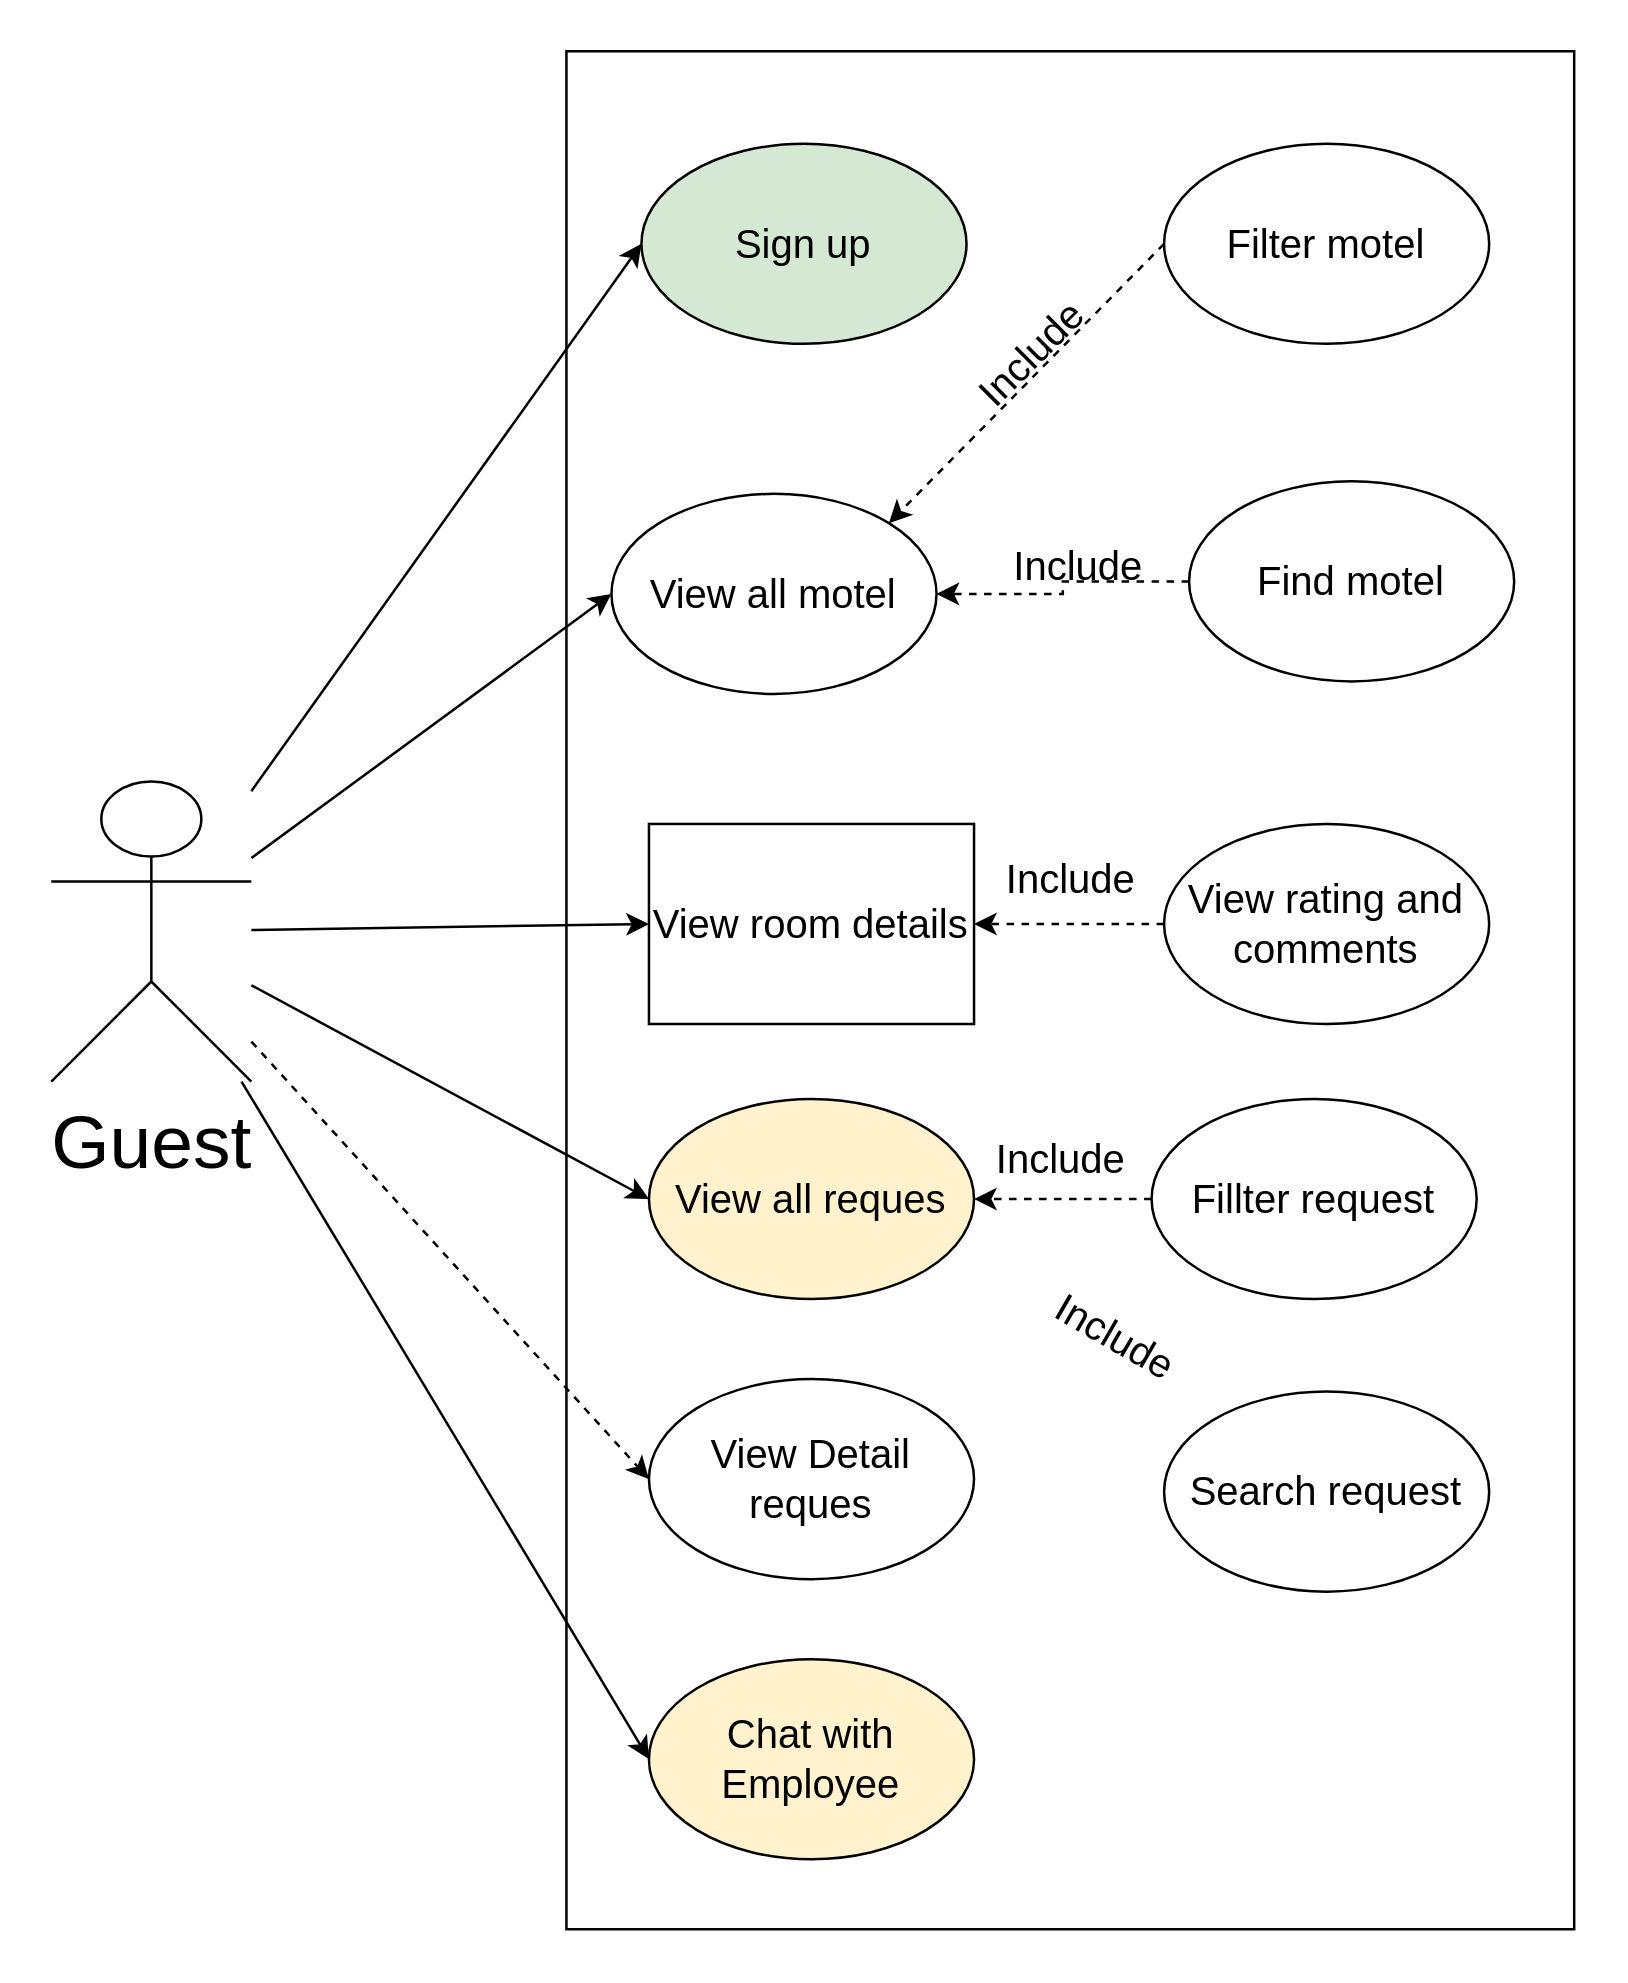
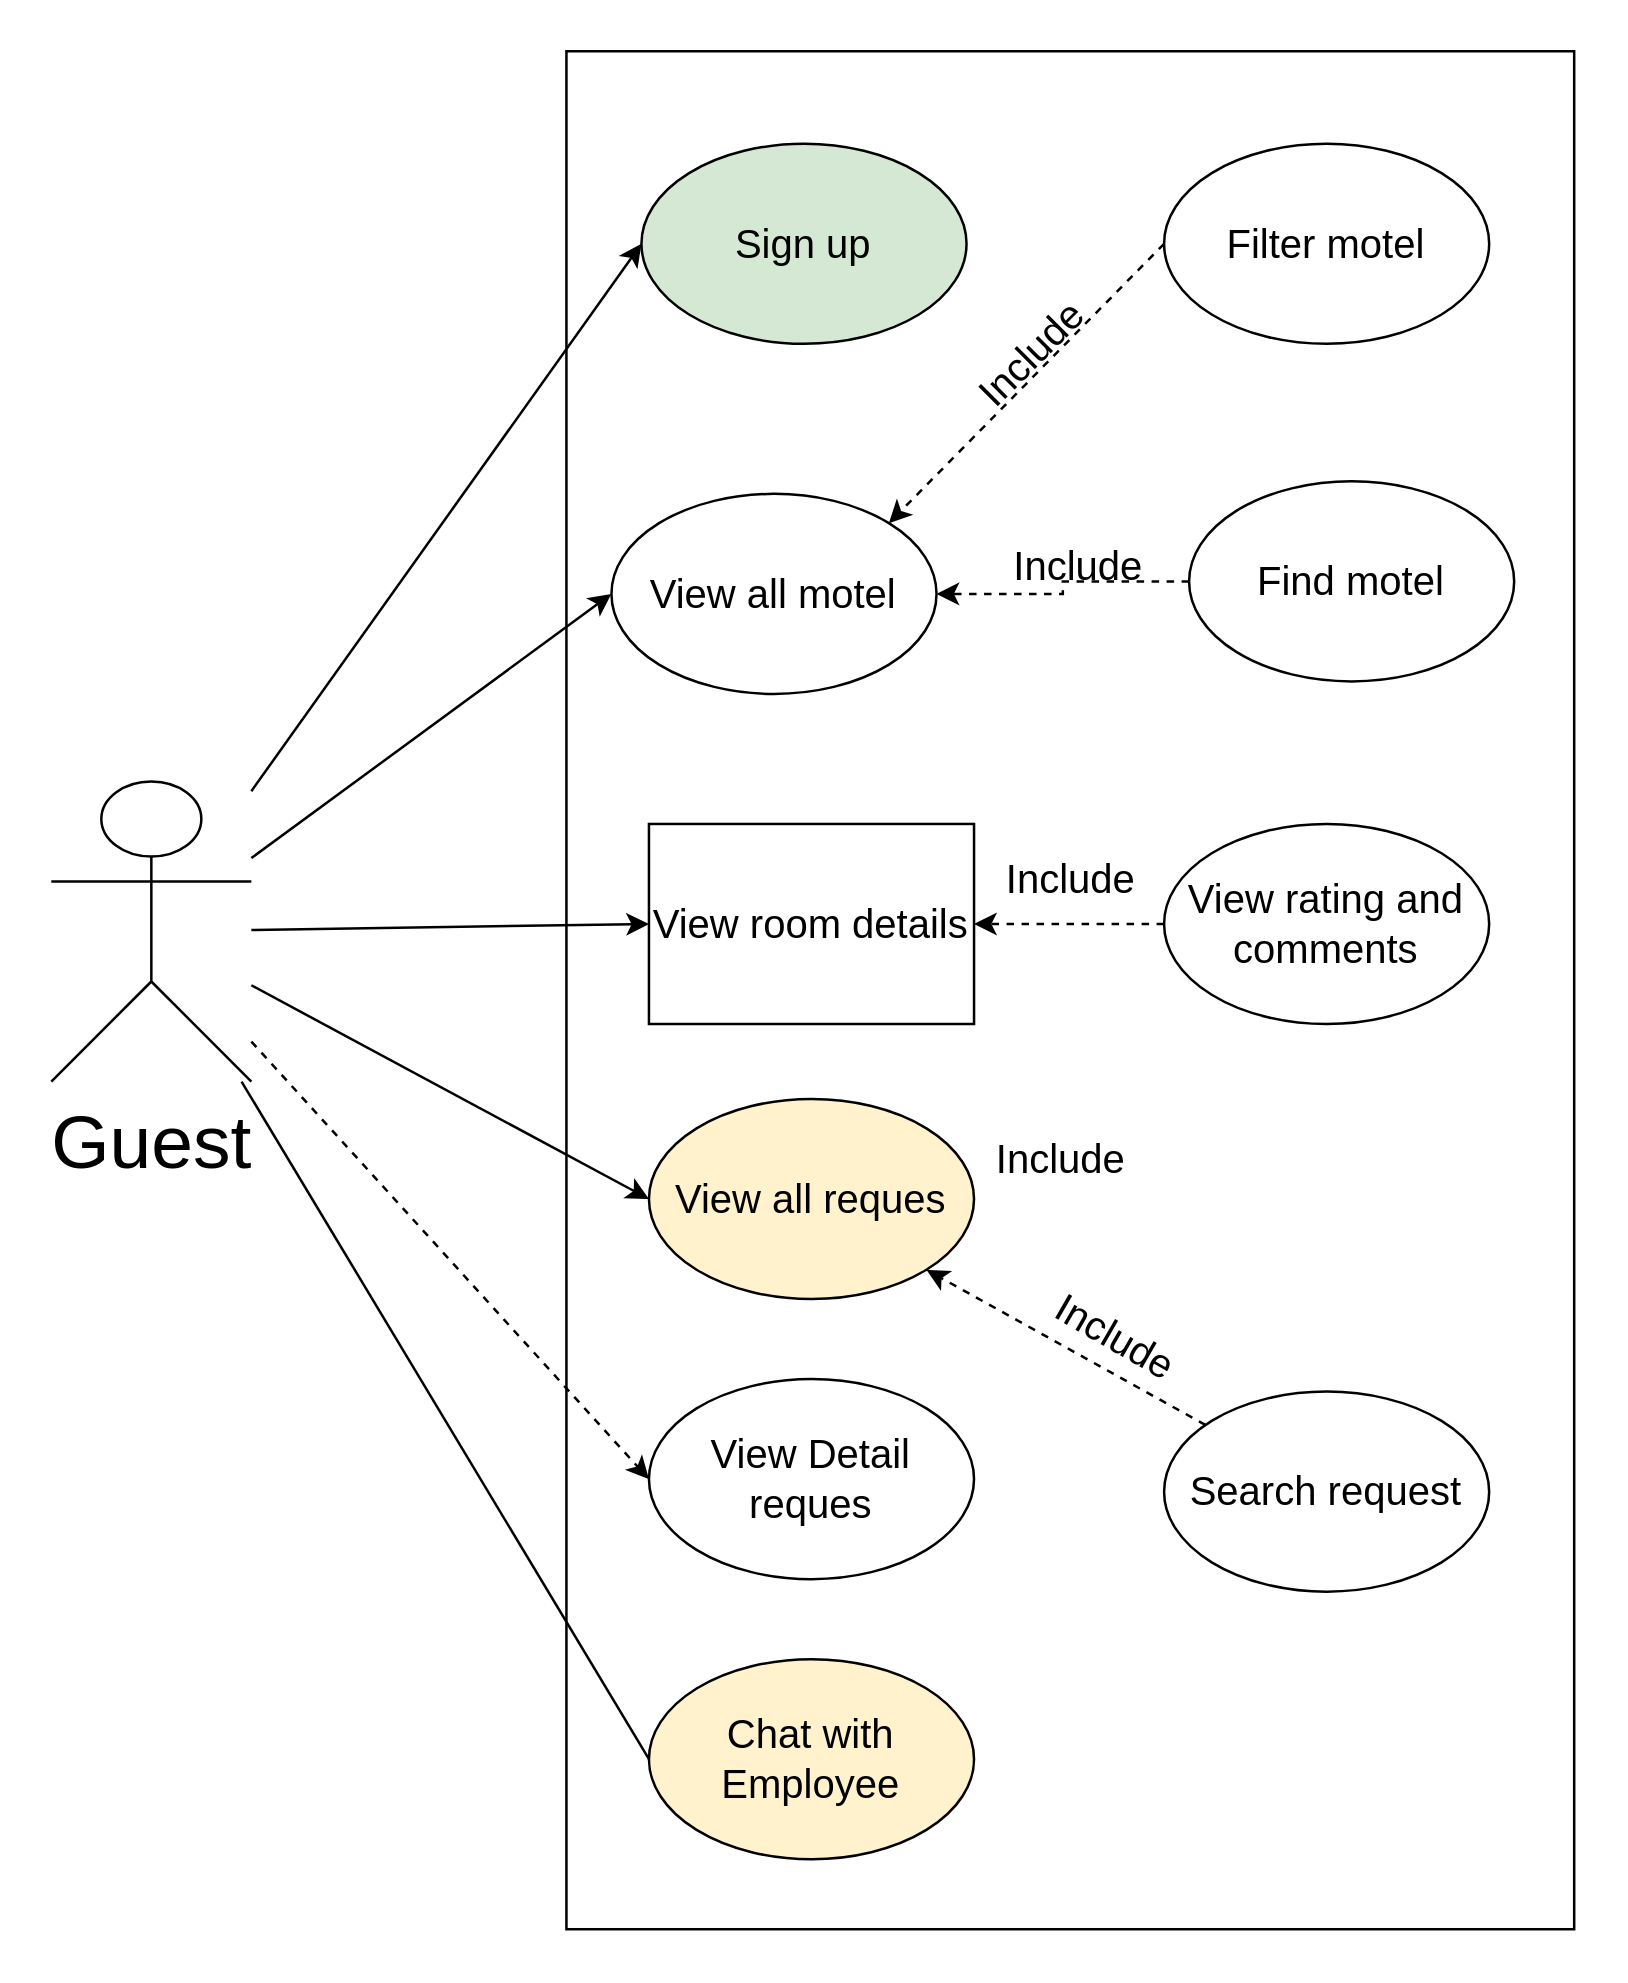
- <mxCell id="24" style="edgeStyle=orthogonalEdgeStyle;rounded=0;orthogonalLoop=1;jettySize=auto;html=1;entryX=1;entryY=0.5;entryDx=0;entryDy=0;dashed=1;fontSize=16;" edge="1" parent="1" source="25" target="21"><mxGeometry relative="1" as="geometry" /></mxCell>
- <mxCell id="25" value="&lt;span&gt;Fillter request&lt;/span&gt;" style="ellipse;whiteSpace=wrap;html=1;fontSize=16;" vertex="1" parent="1"><mxGeometry x="460" y="439" width="130" height="80" as="geometry" /></mxCell>
+ <mxCell id="26" style="rounded=0;orthogonalLoop=1;jettySize=auto;html=1;entryX=1;entryY=1;entryDx=0;entryDy=0;dashed=1;fontSize=16;" edge="1" parent="1" source="27" target="21"><mxGeometry relative="1" as="geometry" /></mxCell>
- <mxCell id="8" style="rounded=0;orthogonalLoop=1;jettySize=auto;html=1;entryX=0;entryY=0.5;entryDx=0;entryDy=0;" edge="1" parent="1" source="9" target="19"><mxGeometry relative="1" as="geometry" /></mxCell>
+ <mxCell id="8" style="rounded=0;orthogonalLoop=1;jettySize=auto;html=1;entryX=0;entryY=0.5;entryDx=0;entryDy=0;endArrow=none;" edge="1" parent="1" source="9" target="19"><mxGeometry relative="1" as="geometry" /></mxCell>
